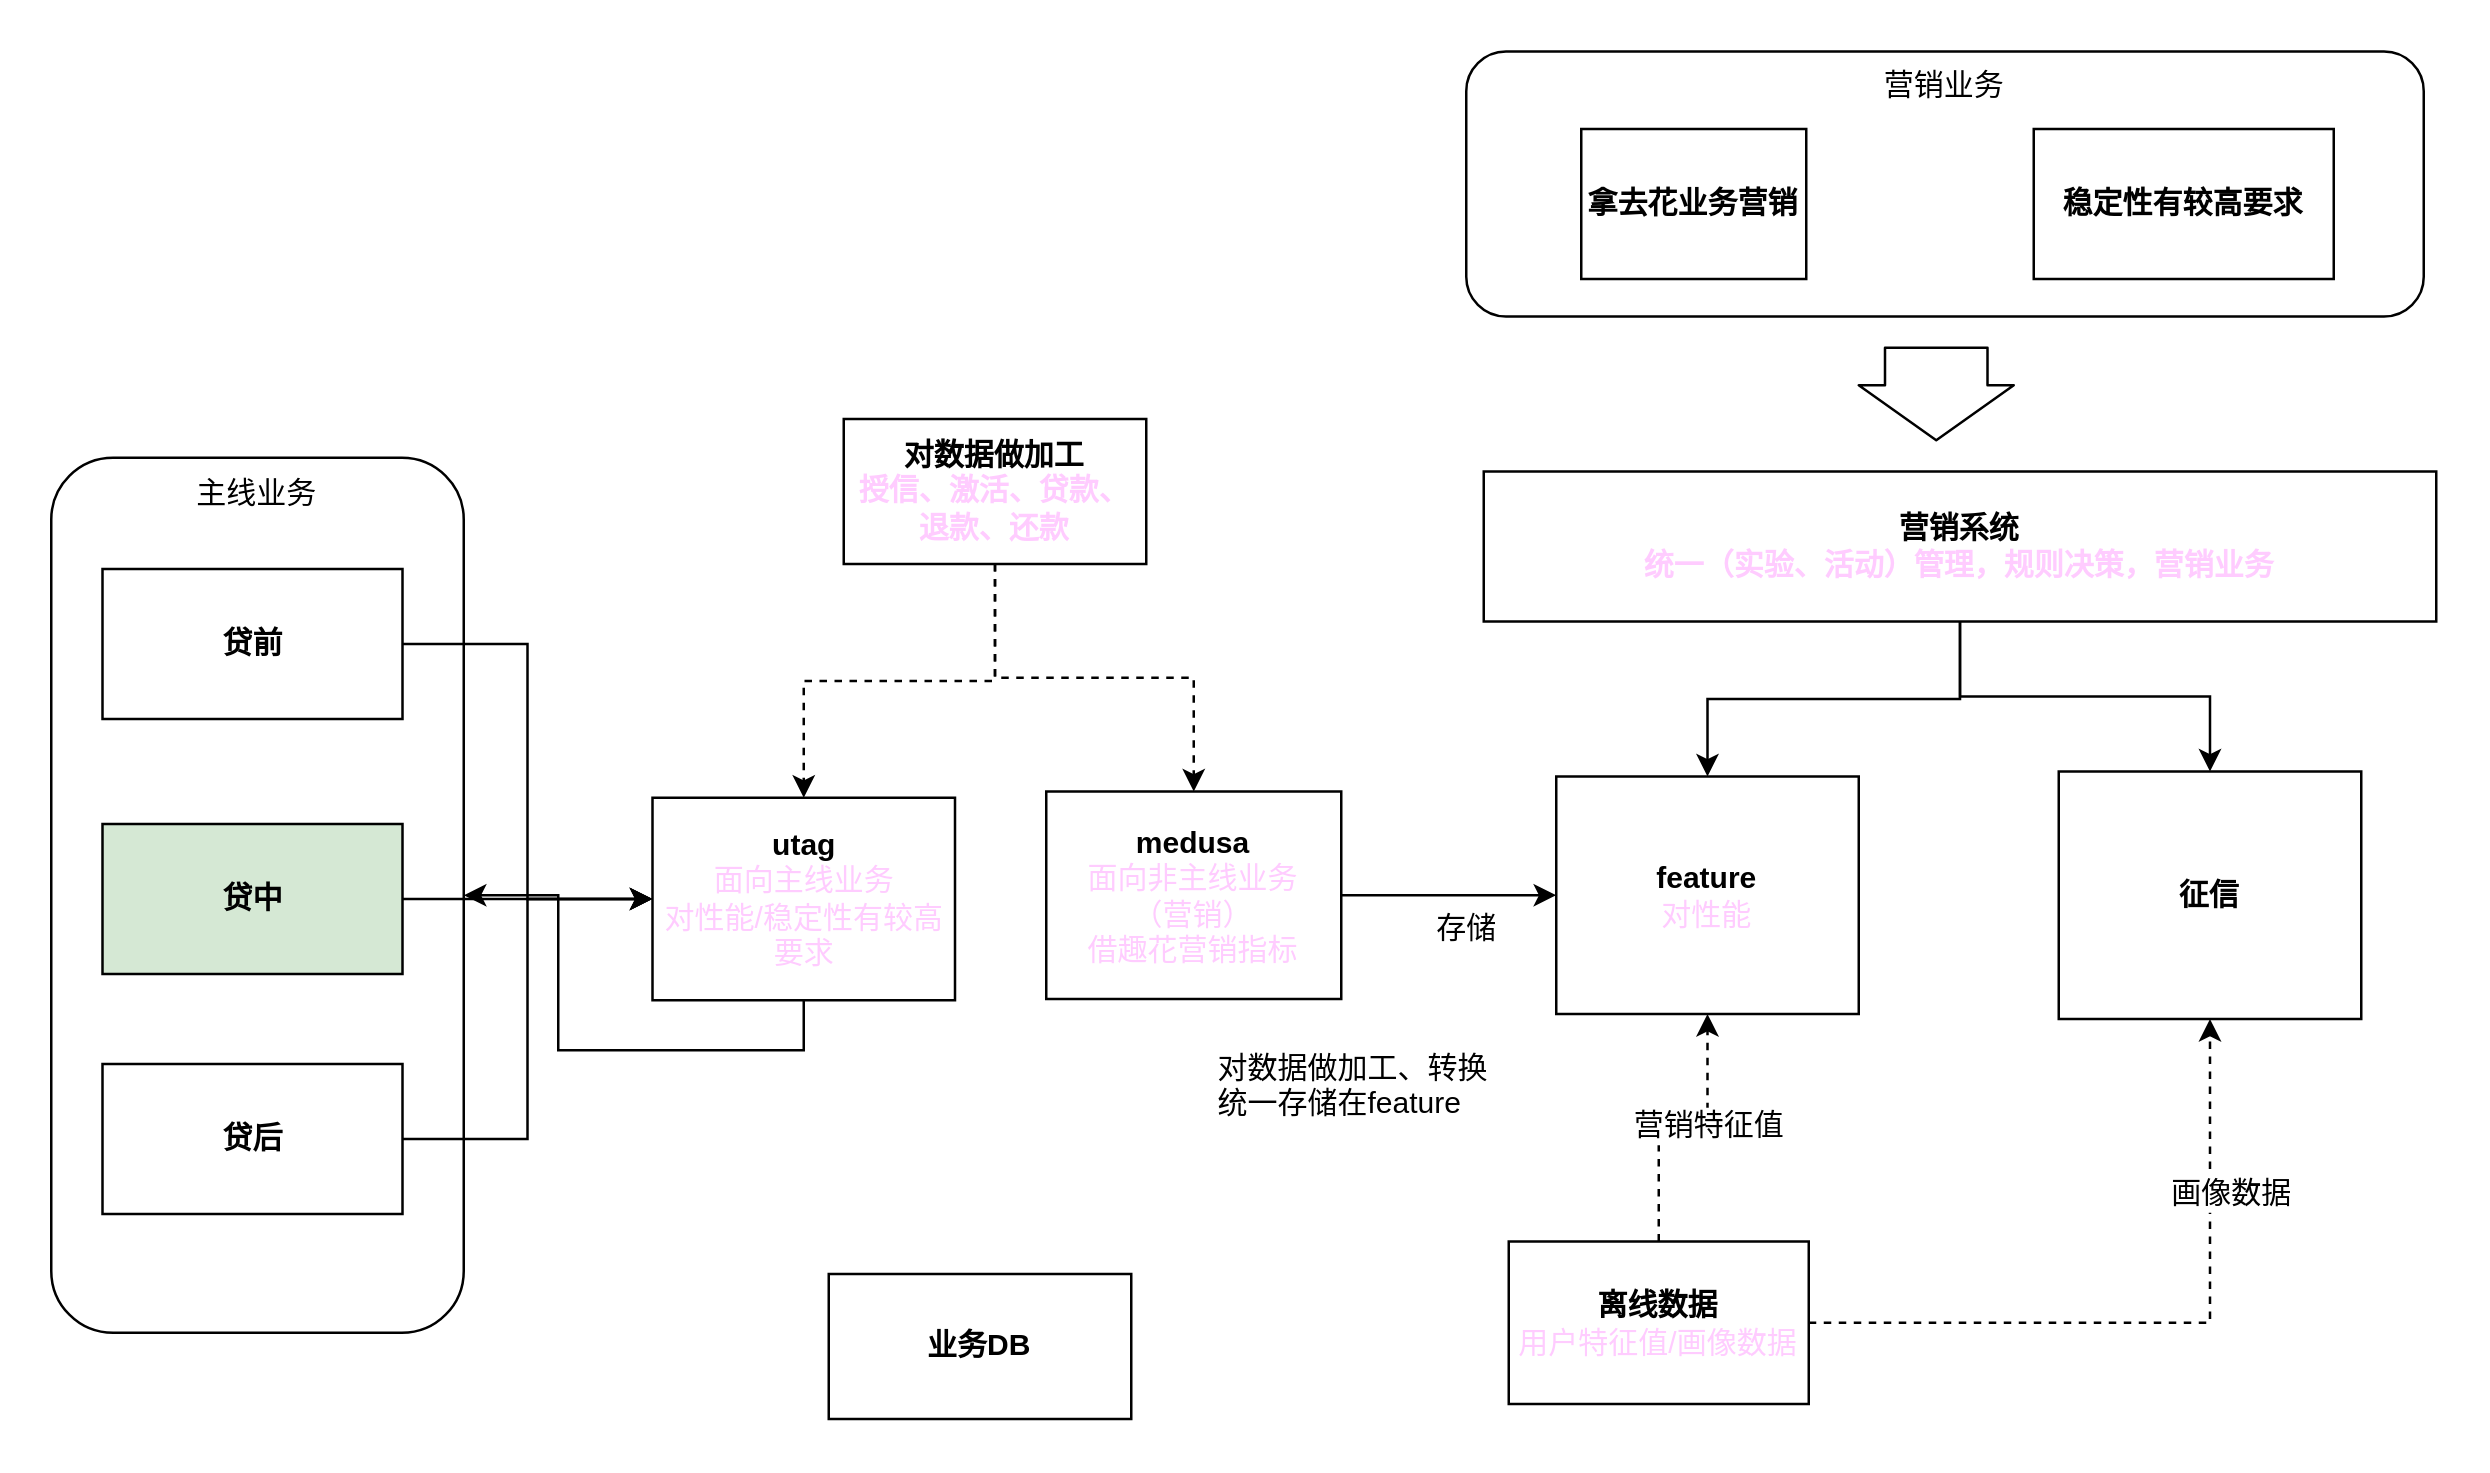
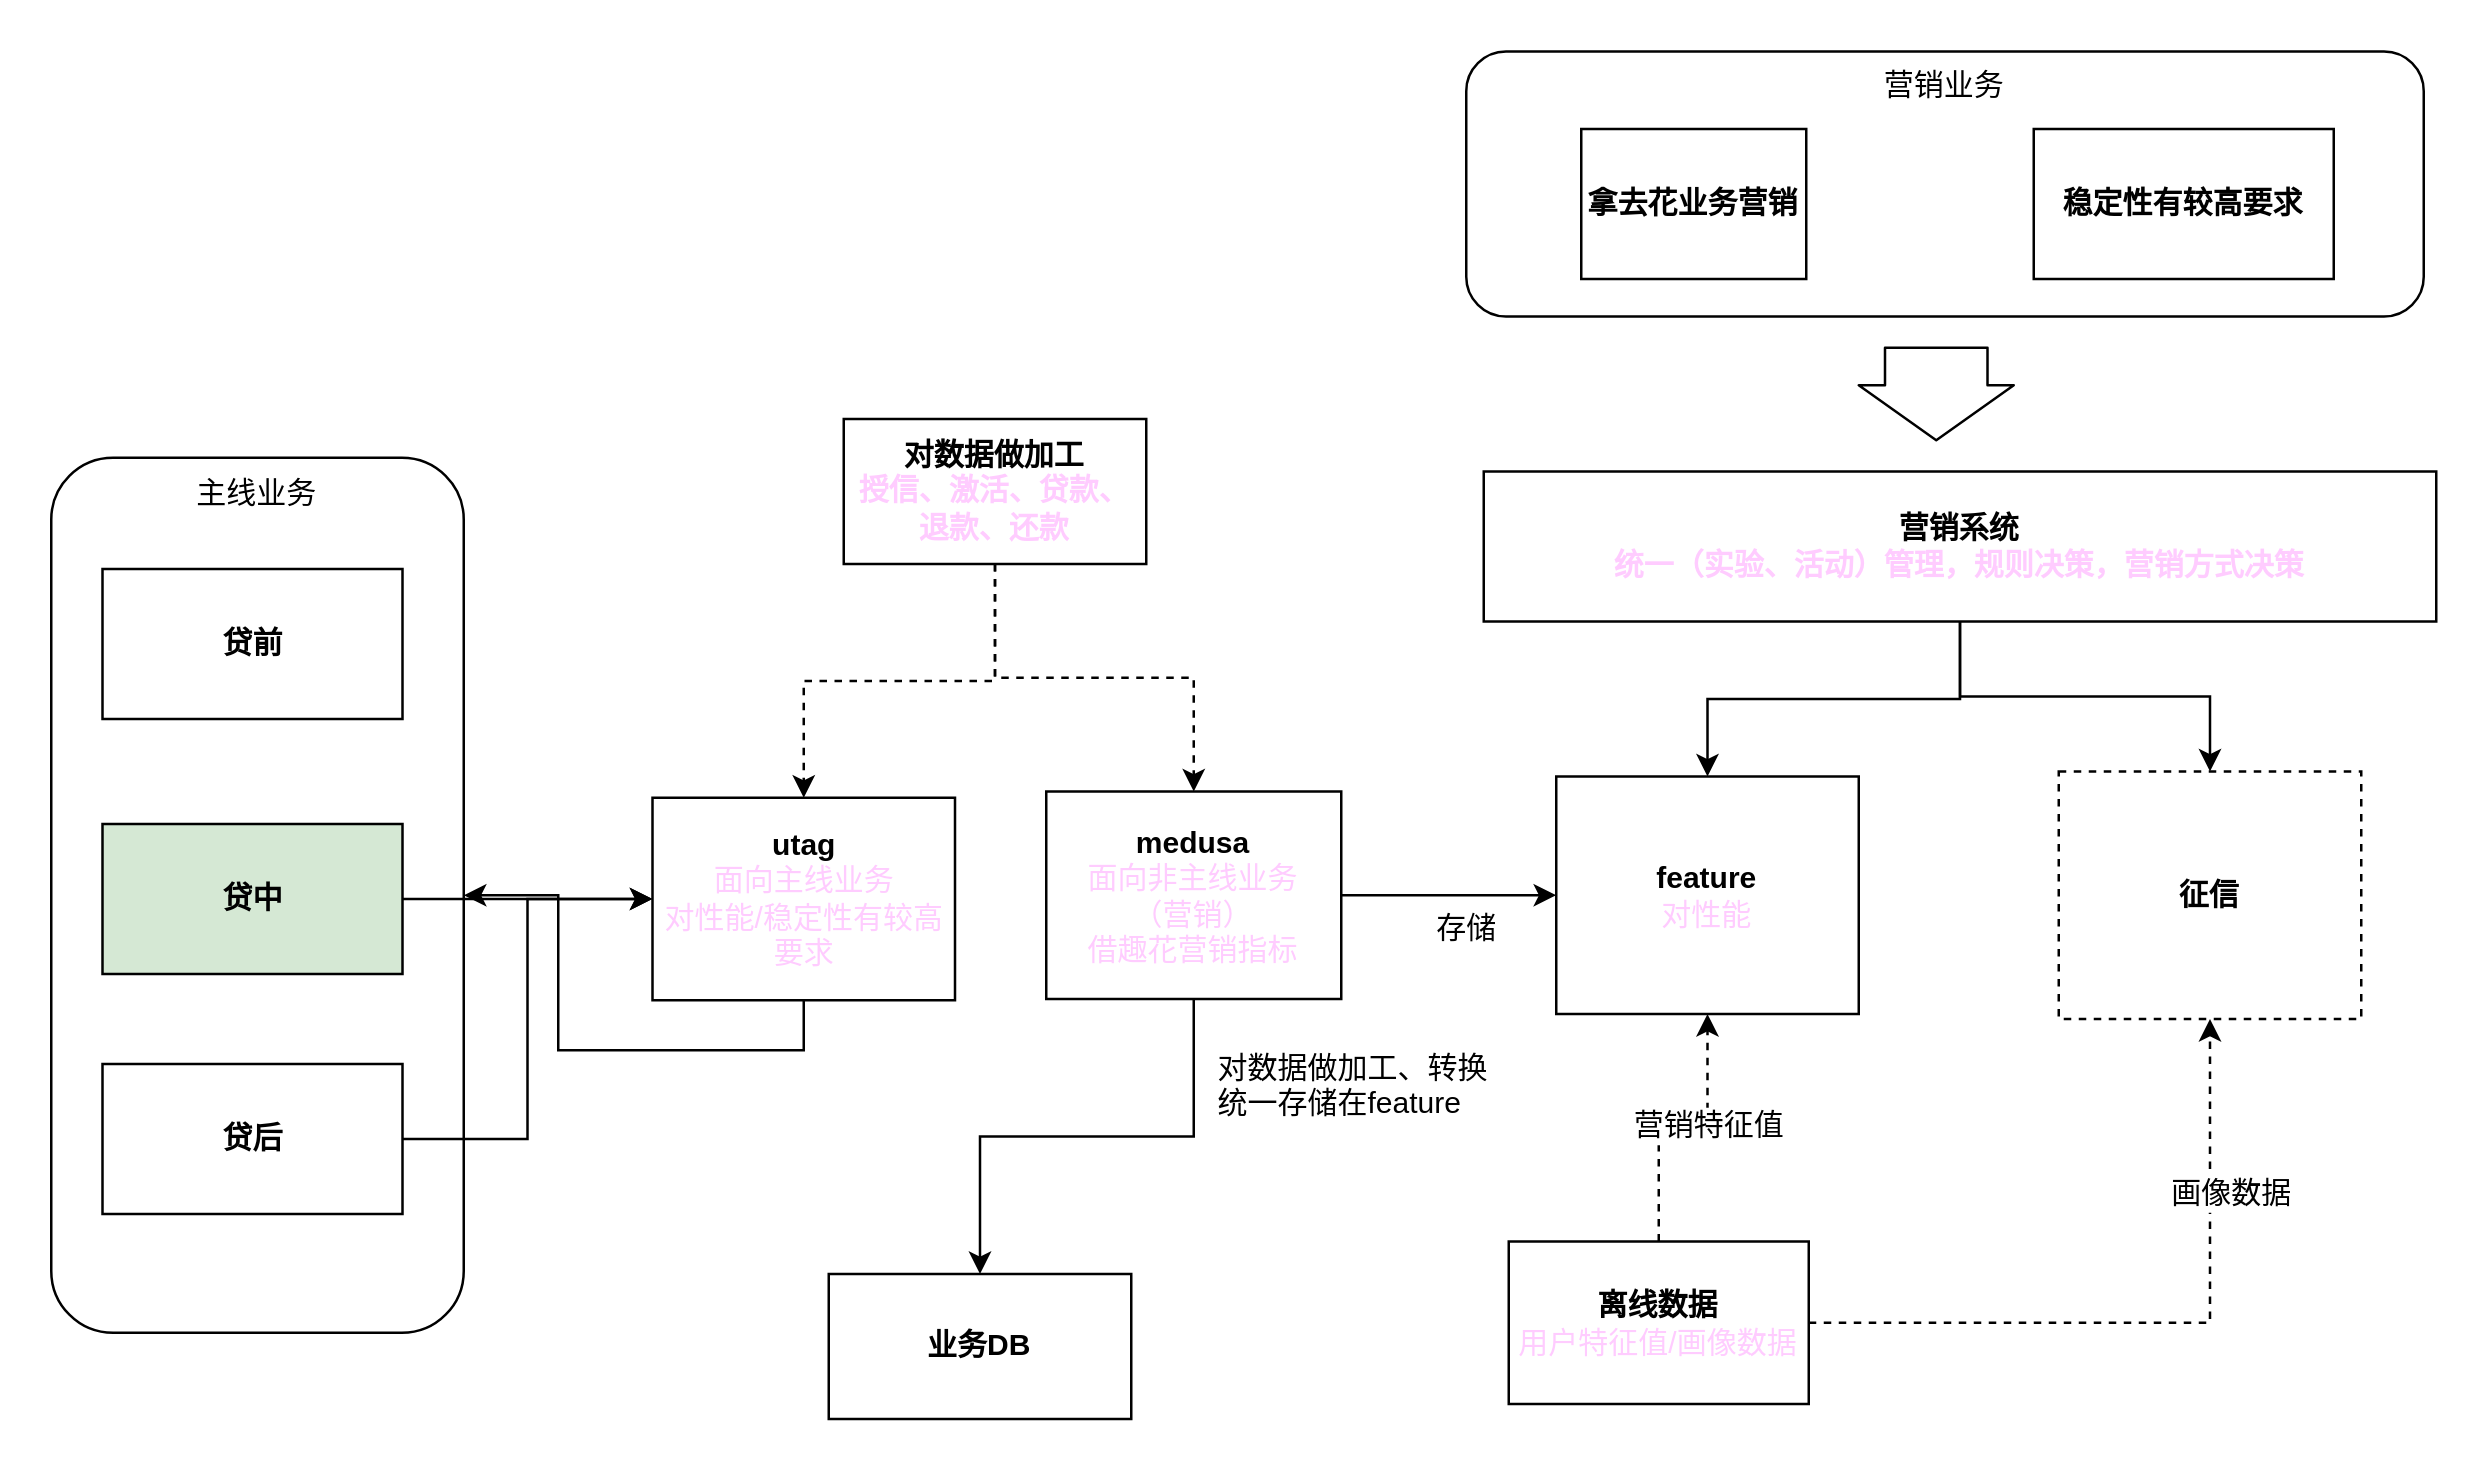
- <mxCell id="17" value="&lt;b&gt;营销系统&lt;br&gt;&lt;font color=&quot;#ffccff&quot;&gt;统一（实验、&lt;/font&gt;&lt;/b&gt;&lt;b&gt;&lt;font color=&quot;#ffccff&quot;&gt;活动&lt;/font&gt;&lt;/b&gt;&lt;b&gt;&lt;font color=&quot;#ffccff&quot;&gt;）管理，规则决策，营销业务&lt;/font&gt;&lt;br&gt;&lt;/b&gt;" style="rounded=0;whiteSpace=wrap;html=1;" parent="1" vertex="1"><mxGeometry x="593" y="188" width="381" height="60" as="geometry" /></mxCell>
+ <mxCell id="17" value="&lt;b&gt;营销系统&lt;br&gt;&lt;font color=&quot;#ffccff&quot;&gt;统一（实验、&lt;/font&gt;&lt;/b&gt;&lt;b&gt;&lt;font color=&quot;#ffccff&quot;&gt;活动&lt;/font&gt;&lt;/b&gt;&lt;b&gt;&lt;font color=&quot;#ffccff&quot;&gt;）管理，规则决策，营销方式决策&lt;/font&gt;&lt;br&gt;&lt;/b&gt;" style="rounded=0;whiteSpace=wrap;html=1;" parent="1" vertex="1"><mxGeometry x="593" y="188" width="381" height="60" as="geometry" /></mxCell>
- <mxCell id="18" style="edgeStyle=orthogonalEdgeStyle;rounded=0;orthogonalLoop=1;jettySize=auto;html=1;exitX=1;exitY=0.5;exitDx=0;exitDy=0;entryX=0;entryY=0.5;entryDx=0;entryDy=0;" parent="1" source="19" target="27" edge="1"><mxGeometry relative="1" as="geometry" /></mxCell>
- <mxCell id="25" value="&lt;b&gt;征信&lt;/b&gt;" style="rounded=0;whiteSpace=wrap;html=1;" parent="1" vertex="1"><mxGeometry x="823" y="308" width="121" height="99" as="geometry" /></mxCell>
+ <mxCell id="25" value="&lt;b&gt;征信&lt;/b&gt;" style="rounded=0;whiteSpace=wrap;html=1;dashed=1;" parent="1" vertex="1"><mxGeometry x="823" y="308" width="121" height="99" as="geometry" /></mxCell>
+ <mxCell id="5" style="edgeStyle=orthogonalEdgeStyle;rounded=0;orthogonalLoop=1;jettySize=auto;html=1;exitX=0.5;exitY=1;exitDx=0;exitDy=0;entryX=0.5;entryY=0;entryDx=0;entryDy=0;" edge="1" parent="1" source="6" target="30"><mxGeometry relative="1" as="geometry"><mxPoint x="368" y="464" as="targetPoint" /></mxGeometry></mxCell>
